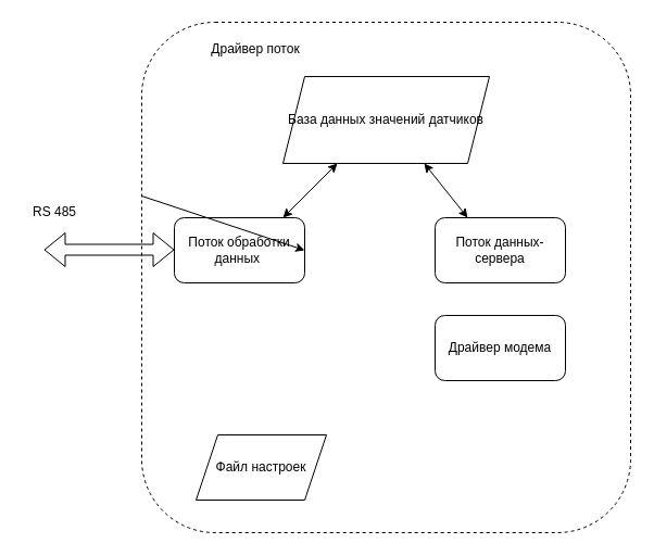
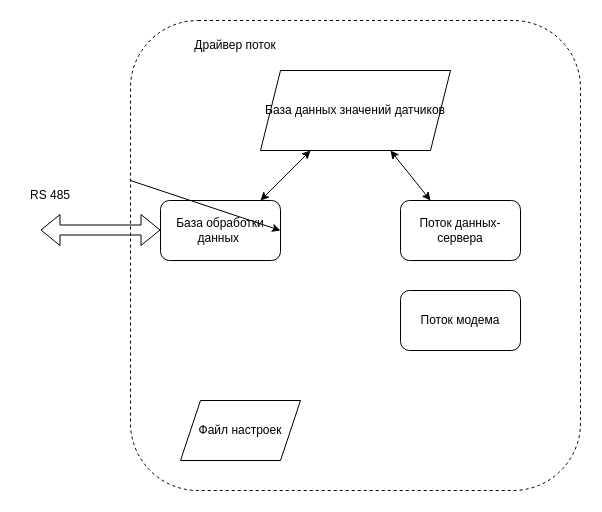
- <mxCell id="2" value="Поток обработки данных&amp;nbsp;" style="rounded=1;whiteSpace=wrap;html=1;" vertex="1" parent="1"><mxGeometry x="160" y="200" width="120" height="60" as="geometry" /></mxCell>
+ <mxCell id="2" value="База обработки данных&amp;nbsp;" style="rounded=1;whiteSpace=wrap;html=1;" vertex="1" parent="1"><mxGeometry x="160" y="200" width="120" height="60" as="geometry" /></mxCell>
- <mxCell id="12" value="Драйвер модема" style="rounded=1;whiteSpace=wrap;html=1;" vertex="1" parent="1"><mxGeometry x="400" y="290" width="120" height="60" as="geometry" /></mxCell>
+ <mxCell id="12" value="Поток модема" style="rounded=1;whiteSpace=wrap;html=1;" vertex="1" parent="1"><mxGeometry x="400" y="290" width="120" height="60" as="geometry" /></mxCell>
